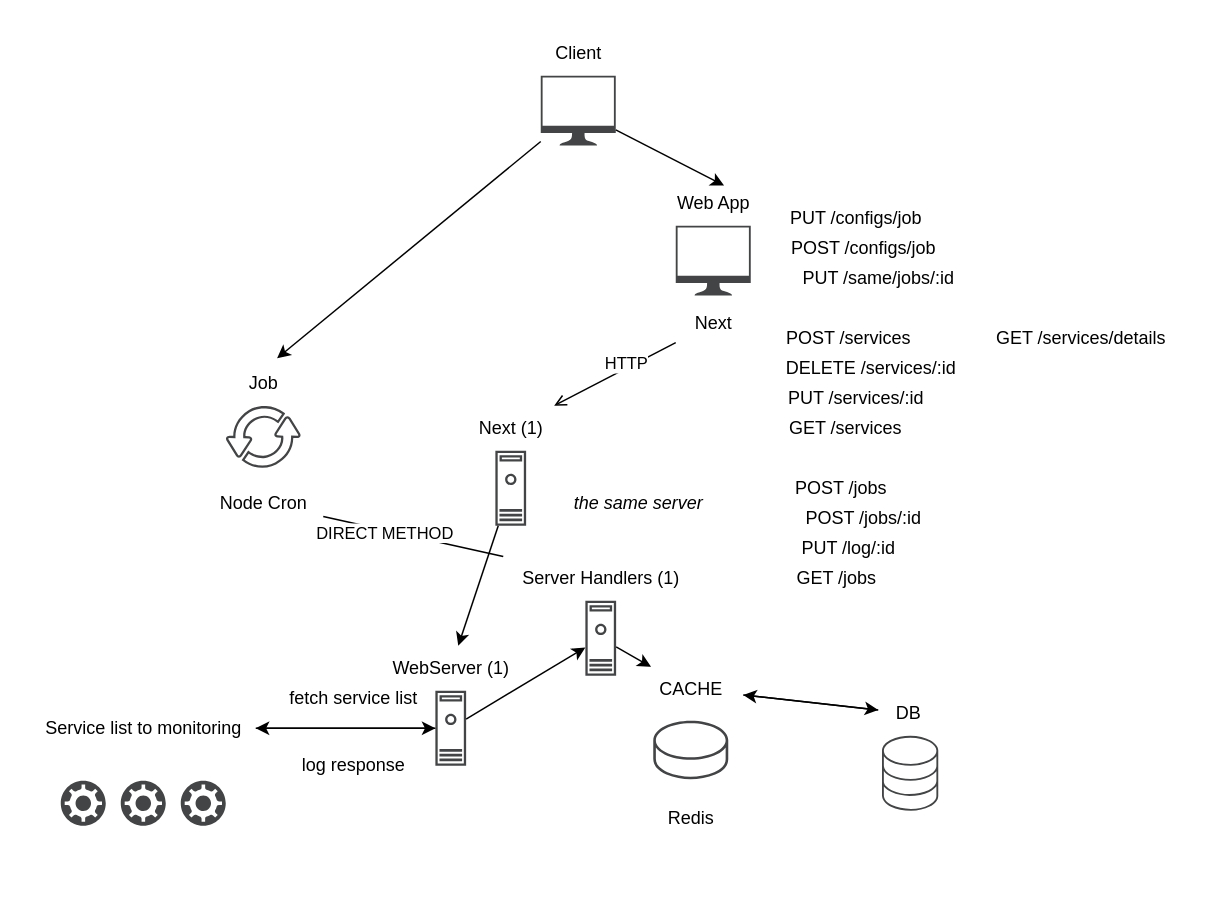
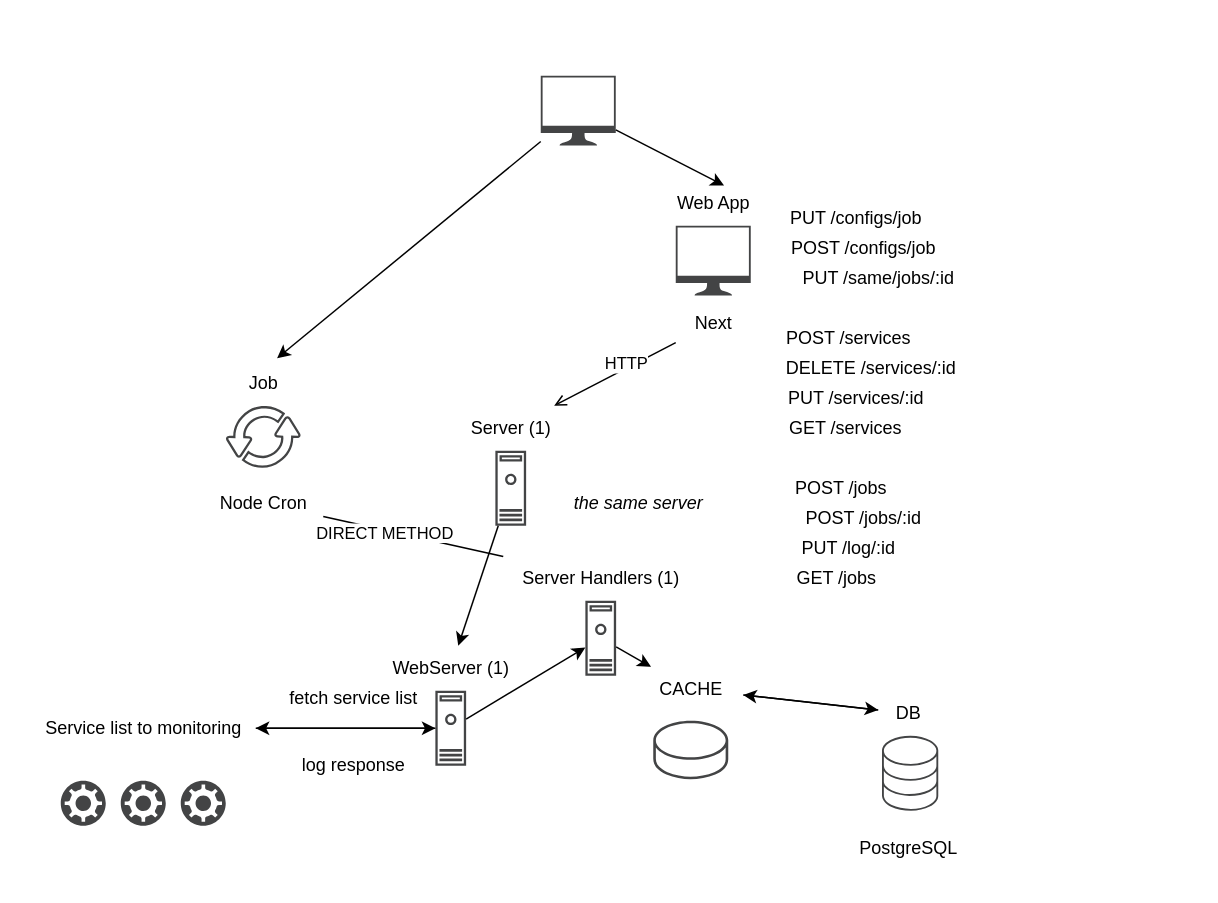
- <mxCell id="4" value="Client" style="text;html=1;align=center;verticalAlign=middle;resizable=0;points=[];autosize=1;strokeColor=none;fillColor=none;" vertex="1" parent="2"><mxGeometry width="50" height="30" as="geometry" /></mxCell>
- <mxCell id="53" value="GET /services/details" style="text;html=1;align=center;verticalAlign=middle;resizable=0;points=[];autosize=1;strokeColor=none;fillColor=none;" vertex="1" parent="1"><mxGeometry x="650" y="210" width="140" height="30" as="geometry" /></mxCell>
- <mxCell id="58" value="Next (1)" style="text;html=1;align=center;verticalAlign=middle;resizable=0;points=[];autosize=1;strokeColor=none;fillColor=none;" vertex="1" parent="56"><mxGeometry x="-10" width="80" height="30" as="geometry" /></mxCell>
+ <mxCell id="58" value="Server (1)" style="text;html=1;align=center;verticalAlign=middle;resizable=0;points=[];autosize=1;strokeColor=none;fillColor=none;" vertex="1" parent="56"><mxGeometry x="-10" width="80" height="30" as="geometry" /></mxCell>
- <mxCell id="36" value="Redis" style="text;html=1;align=center;verticalAlign=middle;resizable=0;points=[];autosize=1;strokeColor=none;fillColor=none;" vertex="1" parent="33"><mxGeometry x="10" y="86" width="50" height="30" as="geometry" /></mxCell>
+ <mxCell id="32" value="PostgreSQL" style="text;html=1;align=center;verticalAlign=middle;resizable=0;points=[];autosize=1;strokeColor=none;fillColor=none;" vertex="1" parent="29"><mxGeometry y="90" width="90" height="30" as="geometry" /></mxCell>
